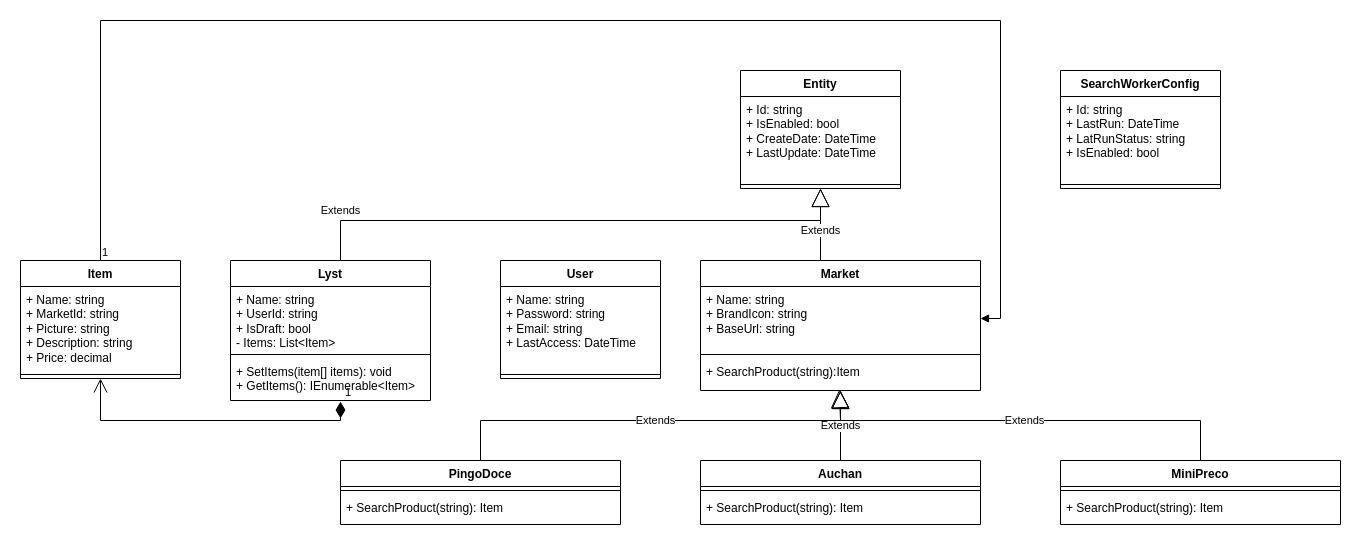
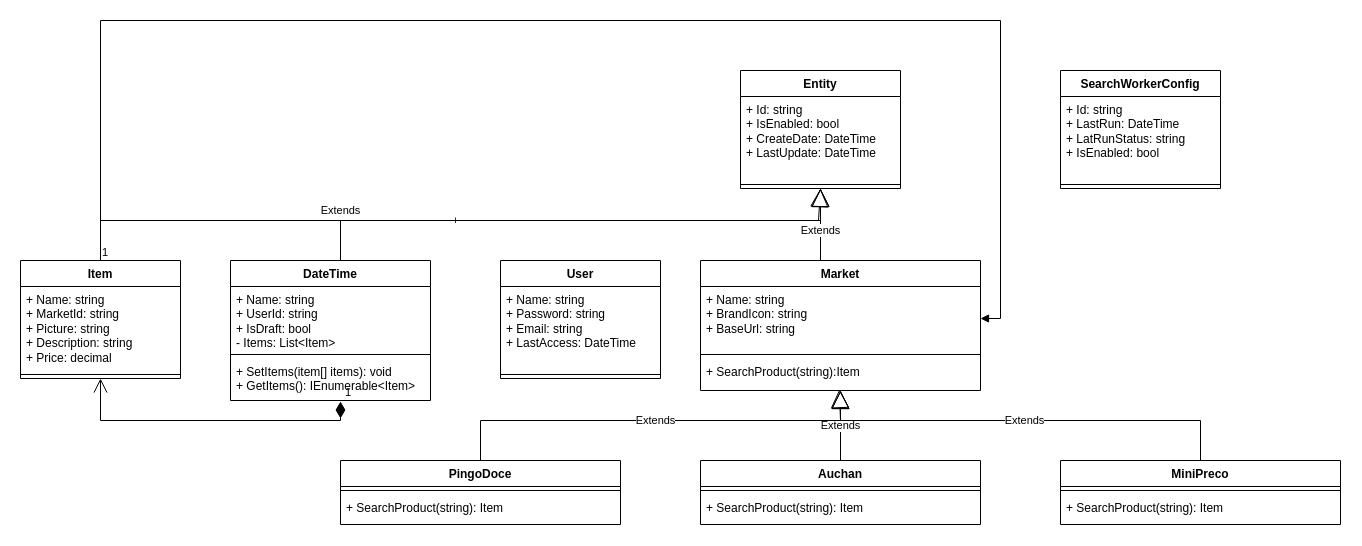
+ <mxCell id="12" value="+" style="endArrow=block;endSize=16;endFill=0;html=1;rounded=0;exitX=0.5;exitY=0;exitDx=0;exitDy=0;entryX=0.5;entryY=1;entryDx=0;entryDy=0;" parent="1" source="8" target="5" edge="1"><mxGeometry width="160" relative="1" as="geometry"><mxPoint x="590" y="270" as="sourcePoint" /><mxPoint x="960" y="150" as="targetPoint" /><Array as="points"><mxPoint x="100" y="220" /><mxPoint x="818" y="220" /></Array></mxGeometry></mxCell>
- <mxCell id="36" value="Lyst" style="swimlane;fontStyle=1;align=center;verticalAlign=top;childLayout=stackLayout;horizontal=1;startSize=26;horizontalStack=0;resizeParent=1;resizeParentMax=0;resizeLast=0;collapsible=1;marginBottom=0;whiteSpace=wrap;html=1;" parent="1" vertex="1"><mxGeometry x="230" y="260" width="200" height="140" as="geometry" /></mxCell>
+ <mxCell id="36" value="DateTime" style="swimlane;fontStyle=1;align=center;verticalAlign=top;childLayout=stackLayout;horizontal=1;startSize=26;horizontalStack=0;resizeParent=1;resizeParentMax=0;resizeLast=0;collapsible=1;marginBottom=0;whiteSpace=wrap;html=1;" parent="1" vertex="1"><mxGeometry x="230" y="260" width="200" height="140" as="geometry" /></mxCell>
